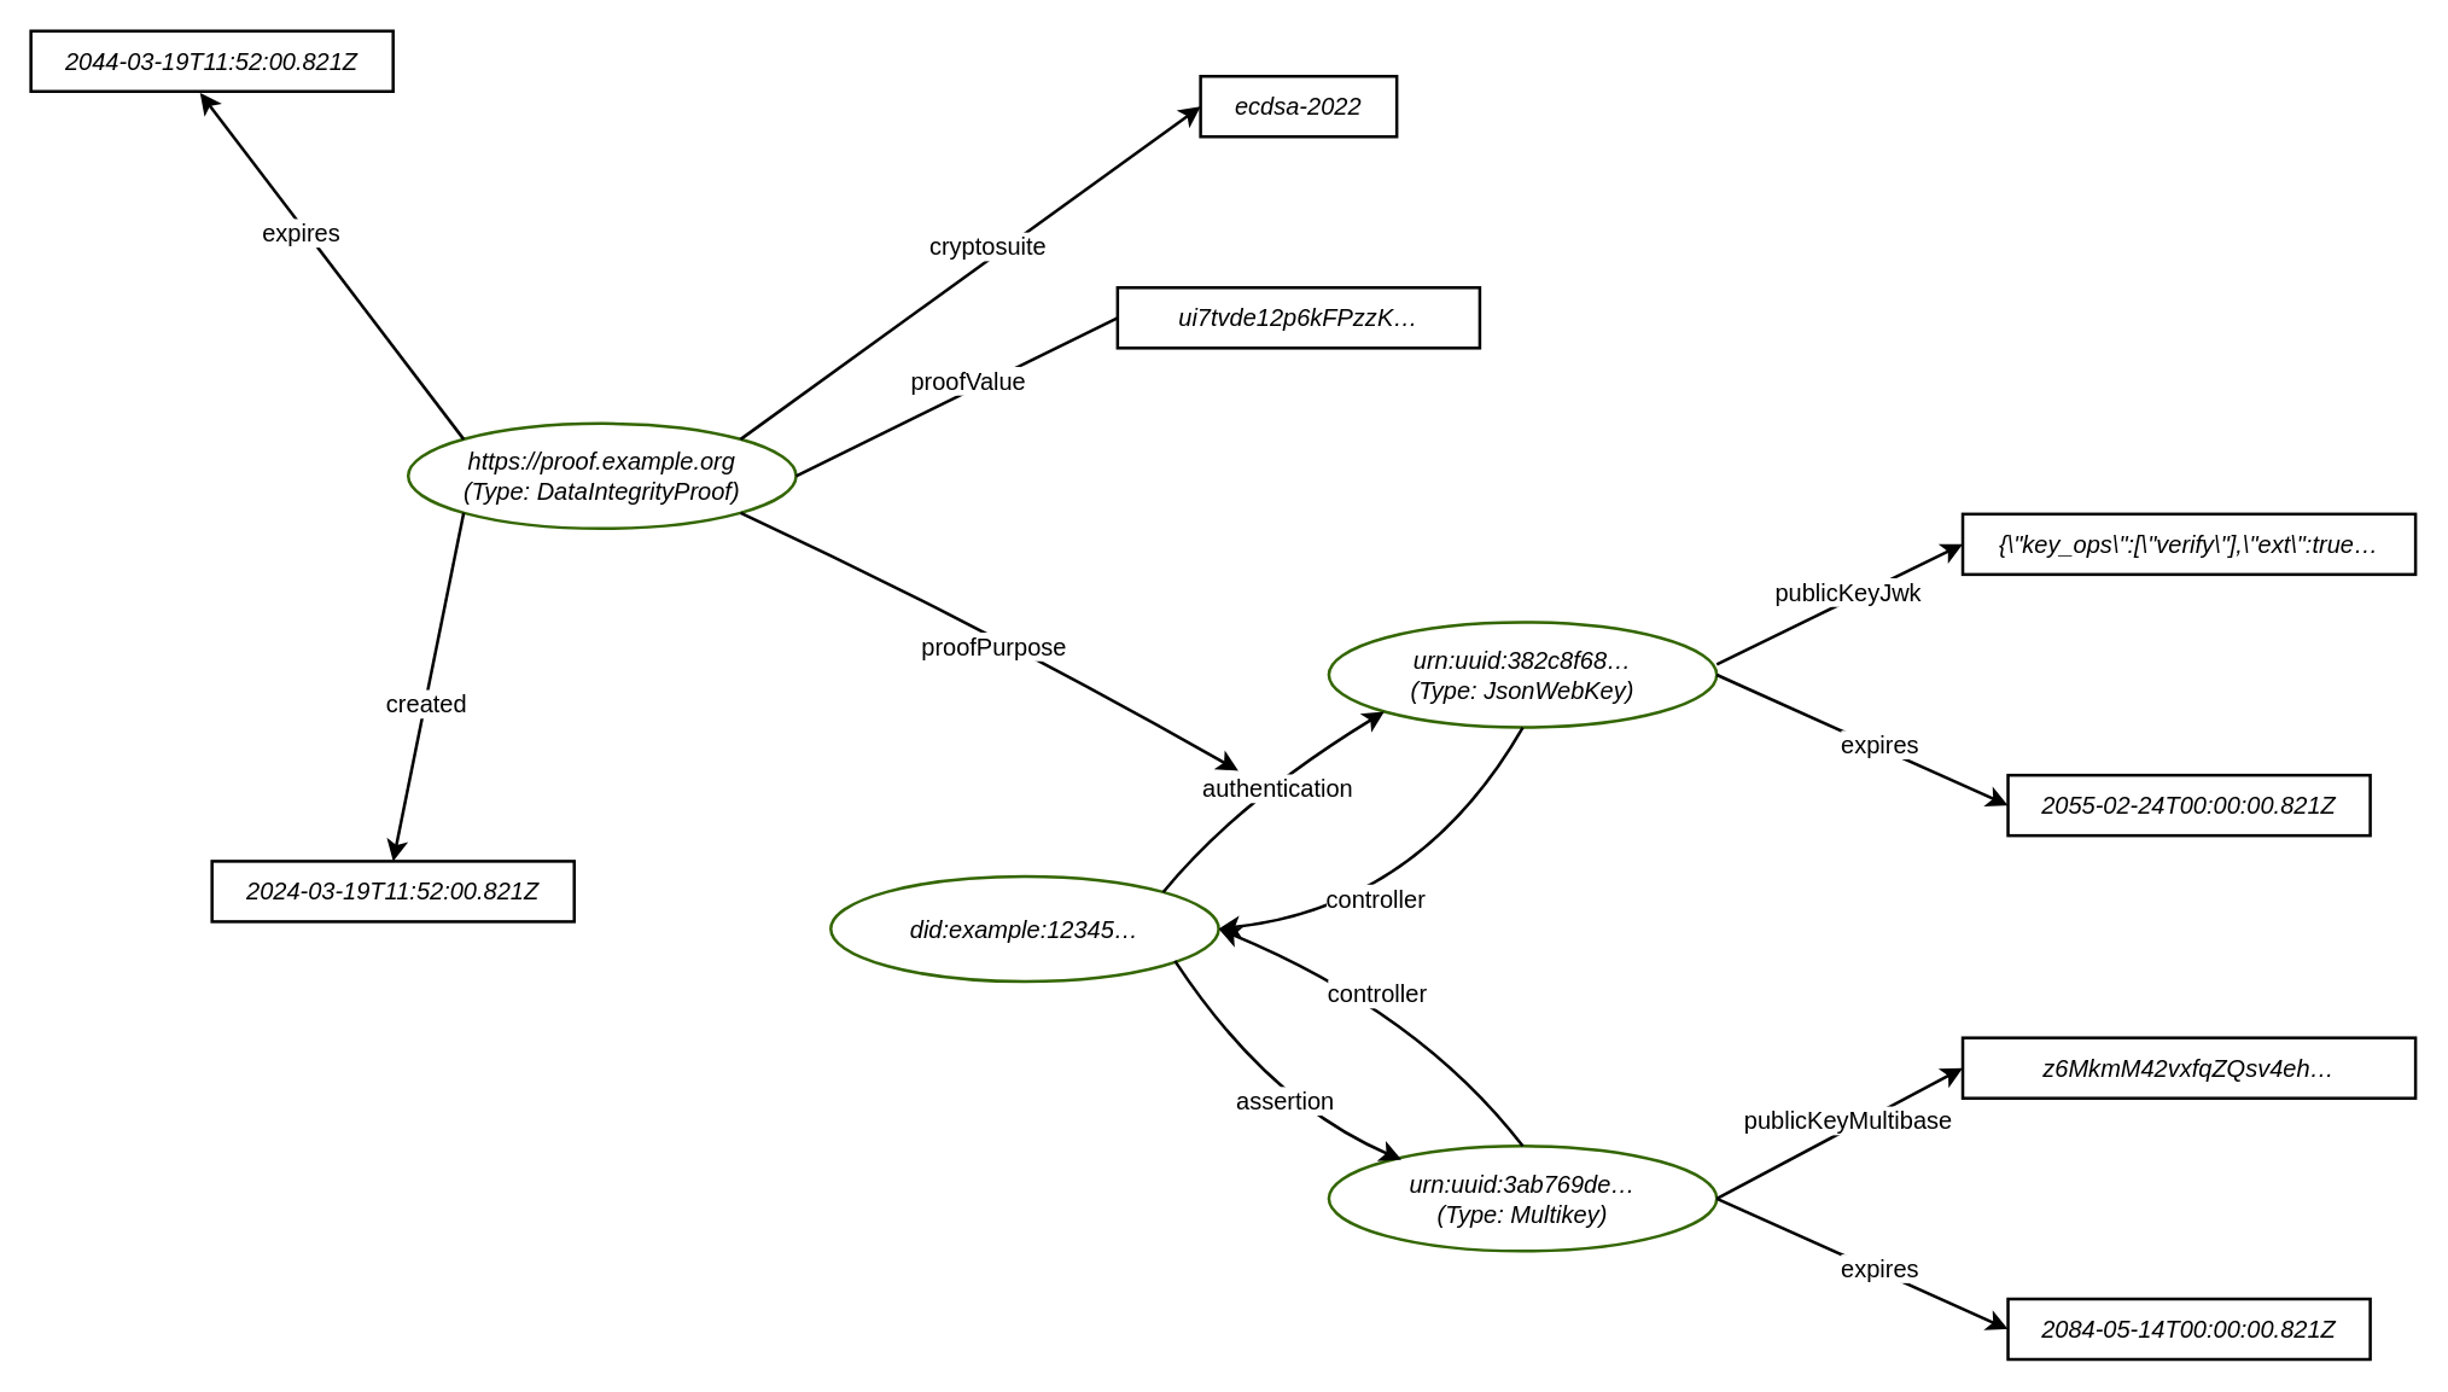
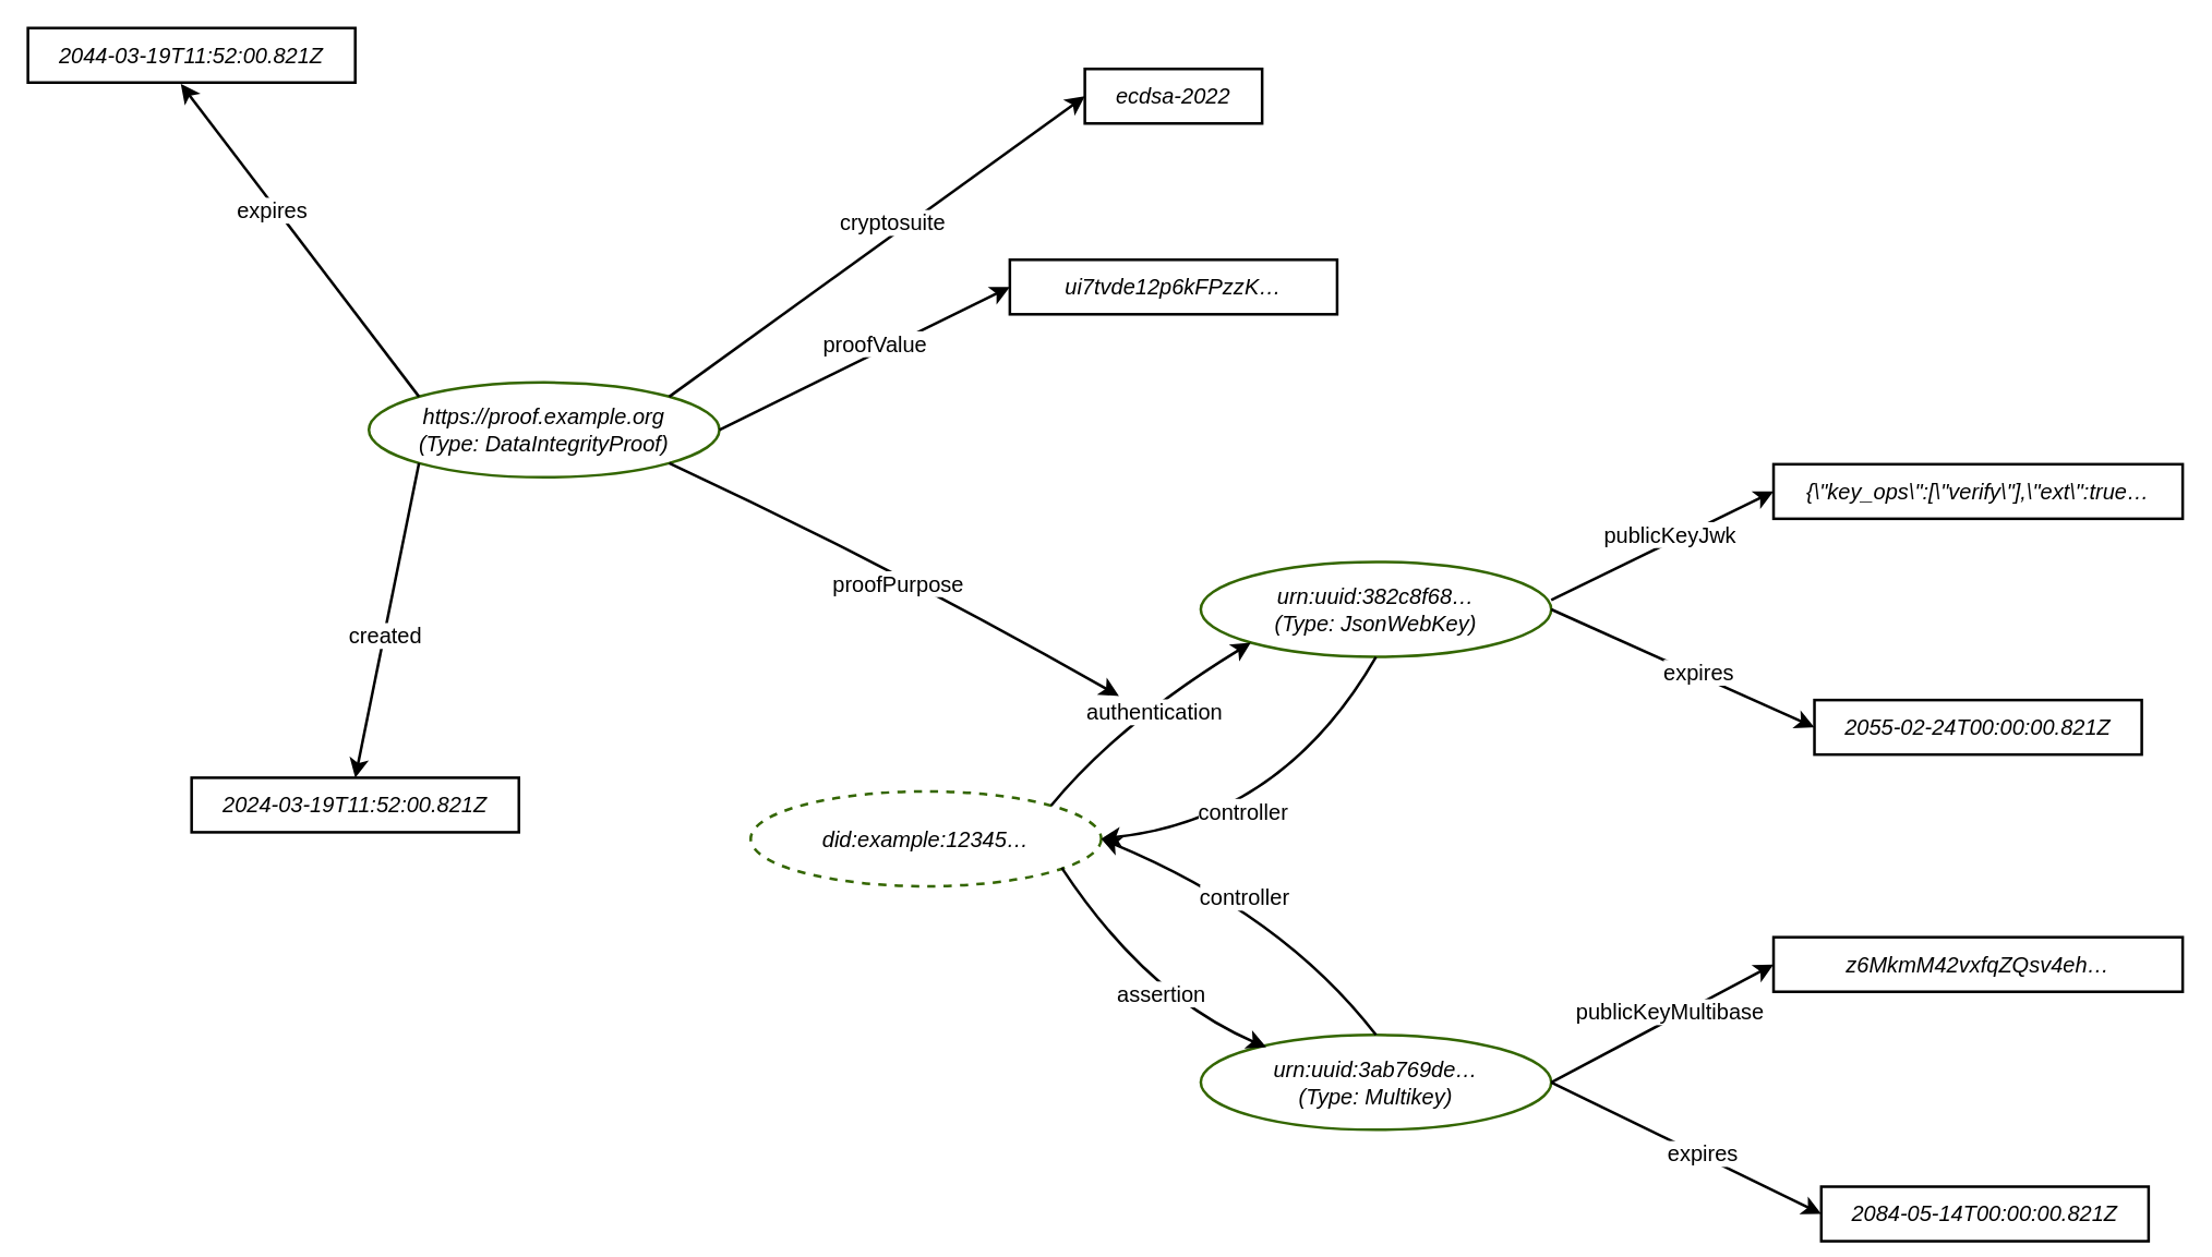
- <mxCell id="11" value="" style="endArrow=none;html=1;rounded=0;fontSize=12;startSize=8;endSize=8;curved=1;entryX=0;entryY=0.5;entryDx=0;entryDy=0;exitX=1;exitY=0.5;exitDx=0;exitDy=0;strokeWidth=2;fontStyle=2;" parent="1" source="2" target="7" edge="1"><mxGeometry width="50" height="50" relative="1" as="geometry"><mxPoint x="860" y="395" as="sourcePoint" /><mxPoint x="1003" y="540" as="targetPoint" /></mxGeometry></mxCell>
+ <mxCell id="11" value="" style="endArrow=classic;html=1;rounded=0;fontSize=12;startSize=8;endSize=8;curved=1;entryX=0;entryY=0.5;entryDx=0;entryDy=0;exitX=1;exitY=0.5;exitDx=0;exitDy=0;strokeWidth=2;fontStyle=2" parent="1" source="2" target="7" edge="1"><mxGeometry width="50" height="50" relative="1" as="geometry"><mxPoint x="860" y="395" as="sourcePoint" /><mxPoint x="1003" y="540" as="targetPoint" /></mxGeometry></mxCell>
- <mxCell id="20" value="&lt;div&gt;&lt;i style=&quot;background-color: initial;&quot;&gt;did:example:12345…&lt;/i&gt;&lt;br&gt;&lt;/div&gt;" style="ellipse;whiteSpace=wrap;html=1;fontSize=16;fillColor=none;strokeWidth=2;strokeColor=#336600;" parent="1" vertex="1"><mxGeometry x="550" y="580" width="257" height="69.61" as="geometry" /></mxCell>
+ <mxCell id="20" value="&lt;div&gt;&lt;i style=&quot;background-color: initial;&quot;&gt;did:example:12345…&lt;/i&gt;&lt;br&gt;&lt;/div&gt;" style="ellipse;whiteSpace=wrap;html=1;fontSize=16;fillColor=none;strokeWidth=2;strokeColor=#336600;dashed=1;" parent="1" vertex="1"><mxGeometry x="550" y="580" width="257" height="69.61" as="geometry" /></mxCell>
- <mxCell id="38" value="&lt;i&gt;&lt;font color=&quot;#000000&quot;&gt;2084-05-14T&lt;/font&gt;00:00:00.821Z&lt;/i&gt;" style="rounded=0;whiteSpace=wrap;html=1;fontSize=16;fillColor=none;strokeWidth=2;" vertex="1" parent="1"><mxGeometry x="1330" y="860" width="240" height="40" as="geometry" /></mxCell>
+ <mxCell id="38" value="&lt;i&gt;&lt;font color=&quot;#000000&quot;&gt;2084-05-14T&lt;/font&gt;00:00:00.821Z&lt;/i&gt;" style="rounded=0;whiteSpace=wrap;html=1;fontSize=16;fillColor=none;strokeWidth=2;" vertex="1" parent="1"><mxGeometry x="1335" y="870" width="240" height="40" as="geometry" /></mxCell>
